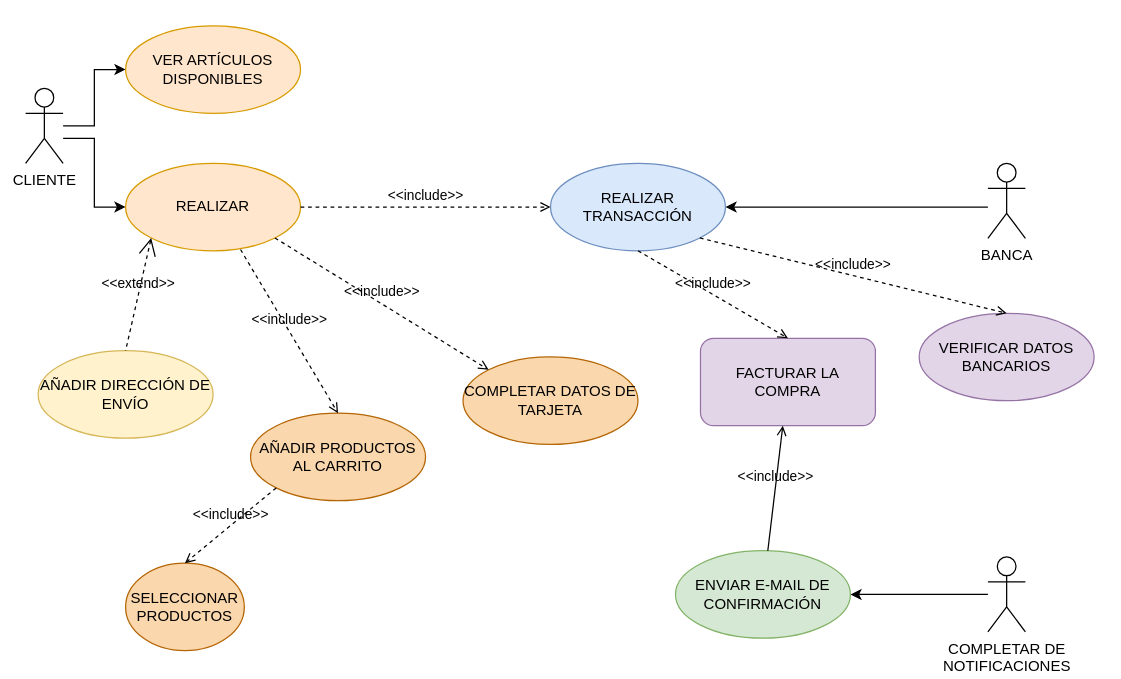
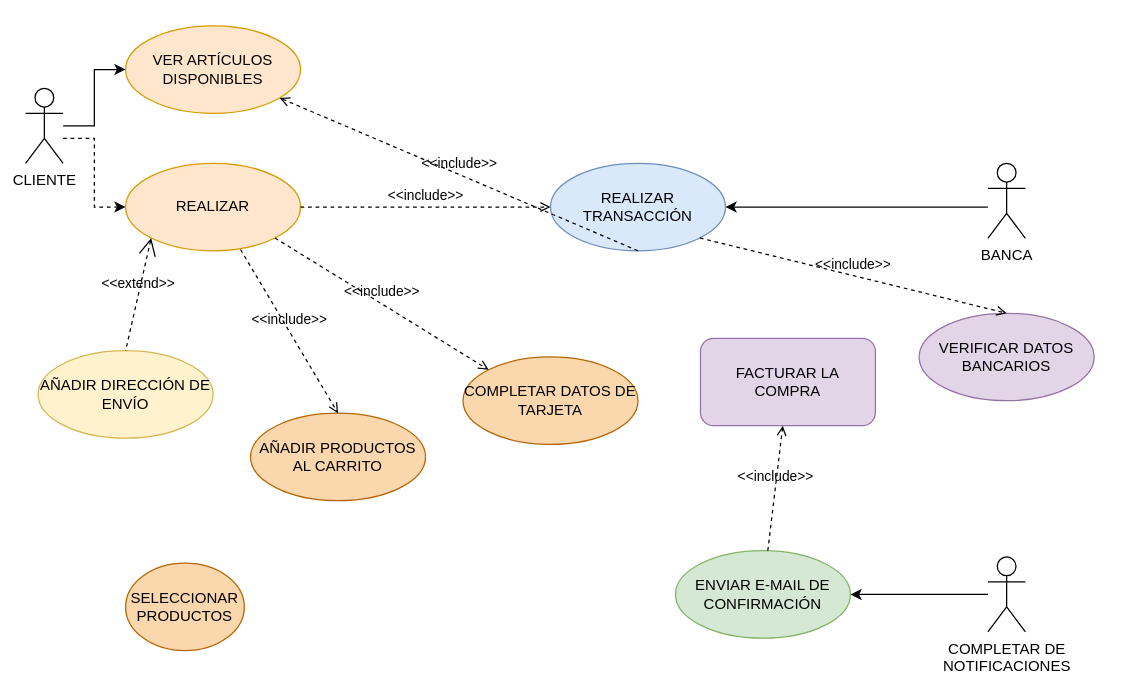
- <mxCell id="3" style="edgeStyle=orthogonalEdgeStyle;rounded=0;orthogonalLoop=1;jettySize=auto;html=1;entryX=0;entryY=0.5;entryDx=0;entryDy=0;" edge="1" parent="1" source="4" target="12"><mxGeometry relative="1" as="geometry"><Array as="points"><mxPoint x="75" y="110" /><mxPoint x="75" y="165" /></Array></mxGeometry></mxCell>
+ <mxCell id="3" style="edgeStyle=orthogonalEdgeStyle;rounded=0;orthogonalLoop=1;jettySize=auto;html=1;entryX=0;entryY=0.5;entryDx=0;entryDy=0;dashed=1;" edge="1" parent="1" source="4" target="12"><mxGeometry relative="1" as="geometry"><Array as="points"><mxPoint x="75" y="110" /><mxPoint x="75" y="165" /></Array></mxGeometry></mxCell>
- <mxCell id="26" value="&amp;lt;&amp;lt;include&amp;gt;&amp;gt;" style="edgeStyle=none;html=1;endArrow=open;verticalAlign=bottom;dashed=1;labelBackgroundColor=none;rounded=0;exitX=0.5;exitY=1;exitDx=0;exitDy=0;entryX=0.5;entryY=0;entryDx=0;entryDy=0;" edge="1" parent="1" source="21" target="16"><mxGeometry width="160" relative="1" as="geometry"><mxPoint x="569" y="200" as="sourcePoint" /><mxPoint x="815" y="260" as="targetPoint" /></mxGeometry></mxCell>
+ <mxCell id="26" value="&amp;lt;&amp;lt;include&amp;gt;&amp;gt;" style="edgeStyle=none;html=1;endArrow=open;verticalAlign=bottom;dashed=1;labelBackgroundColor=none;rounded=0;exitX=0.5;exitY=1;exitDx=0;exitDy=0;" edge="1" parent="1" source="21" target="9"><mxGeometry width="160" relative="1" as="geometry"><mxPoint x="569" y="200" as="sourcePoint" /><mxPoint x="815" y="260" as="targetPoint" /></mxGeometry></mxCell>
- <mxCell id="20" value="&amp;lt;&amp;lt;include&amp;gt;&amp;gt;" style="edgeStyle=none;html=1;endArrow=open;verticalAlign=bottom;dashed=0;labelBackgroundColor=none;rounded=0;" edge="1" parent="1" source="17" target="16"><mxGeometry width="160" relative="1" as="geometry"><mxPoint x="540" y="430" as="sourcePoint" /><mxPoint x="700" y="430" as="targetPoint" /></mxGeometry></mxCell>
+ <mxCell id="20" value="&amp;lt;&amp;lt;include&amp;gt;&amp;gt;" style="edgeStyle=none;html=1;endArrow=open;verticalAlign=bottom;dashed=1;labelBackgroundColor=none;rounded=0;" edge="1" parent="1" source="17" target="16"><mxGeometry width="160" relative="1" as="geometry"><mxPoint x="540" y="430" as="sourcePoint" /><mxPoint x="700" y="430" as="targetPoint" /></mxGeometry></mxCell>
- <mxCell id="24" value="&amp;lt;&amp;lt;include&amp;gt;&amp;gt;" style="edgeStyle=none;html=1;endArrow=open;verticalAlign=bottom;dashed=1;labelBackgroundColor=none;rounded=0;exitX=0;exitY=1;exitDx=0;exitDy=0;entryX=0.5;entryY=0;entryDx=0;entryDy=0;" edge="1" parent="1" source="11" target="10"><mxGeometry width="160" relative="1" as="geometry"><mxPoint x="420" y="310" as="sourcePoint" /><mxPoint x="580" y="310" as="targetPoint" /></mxGeometry></mxCell>
